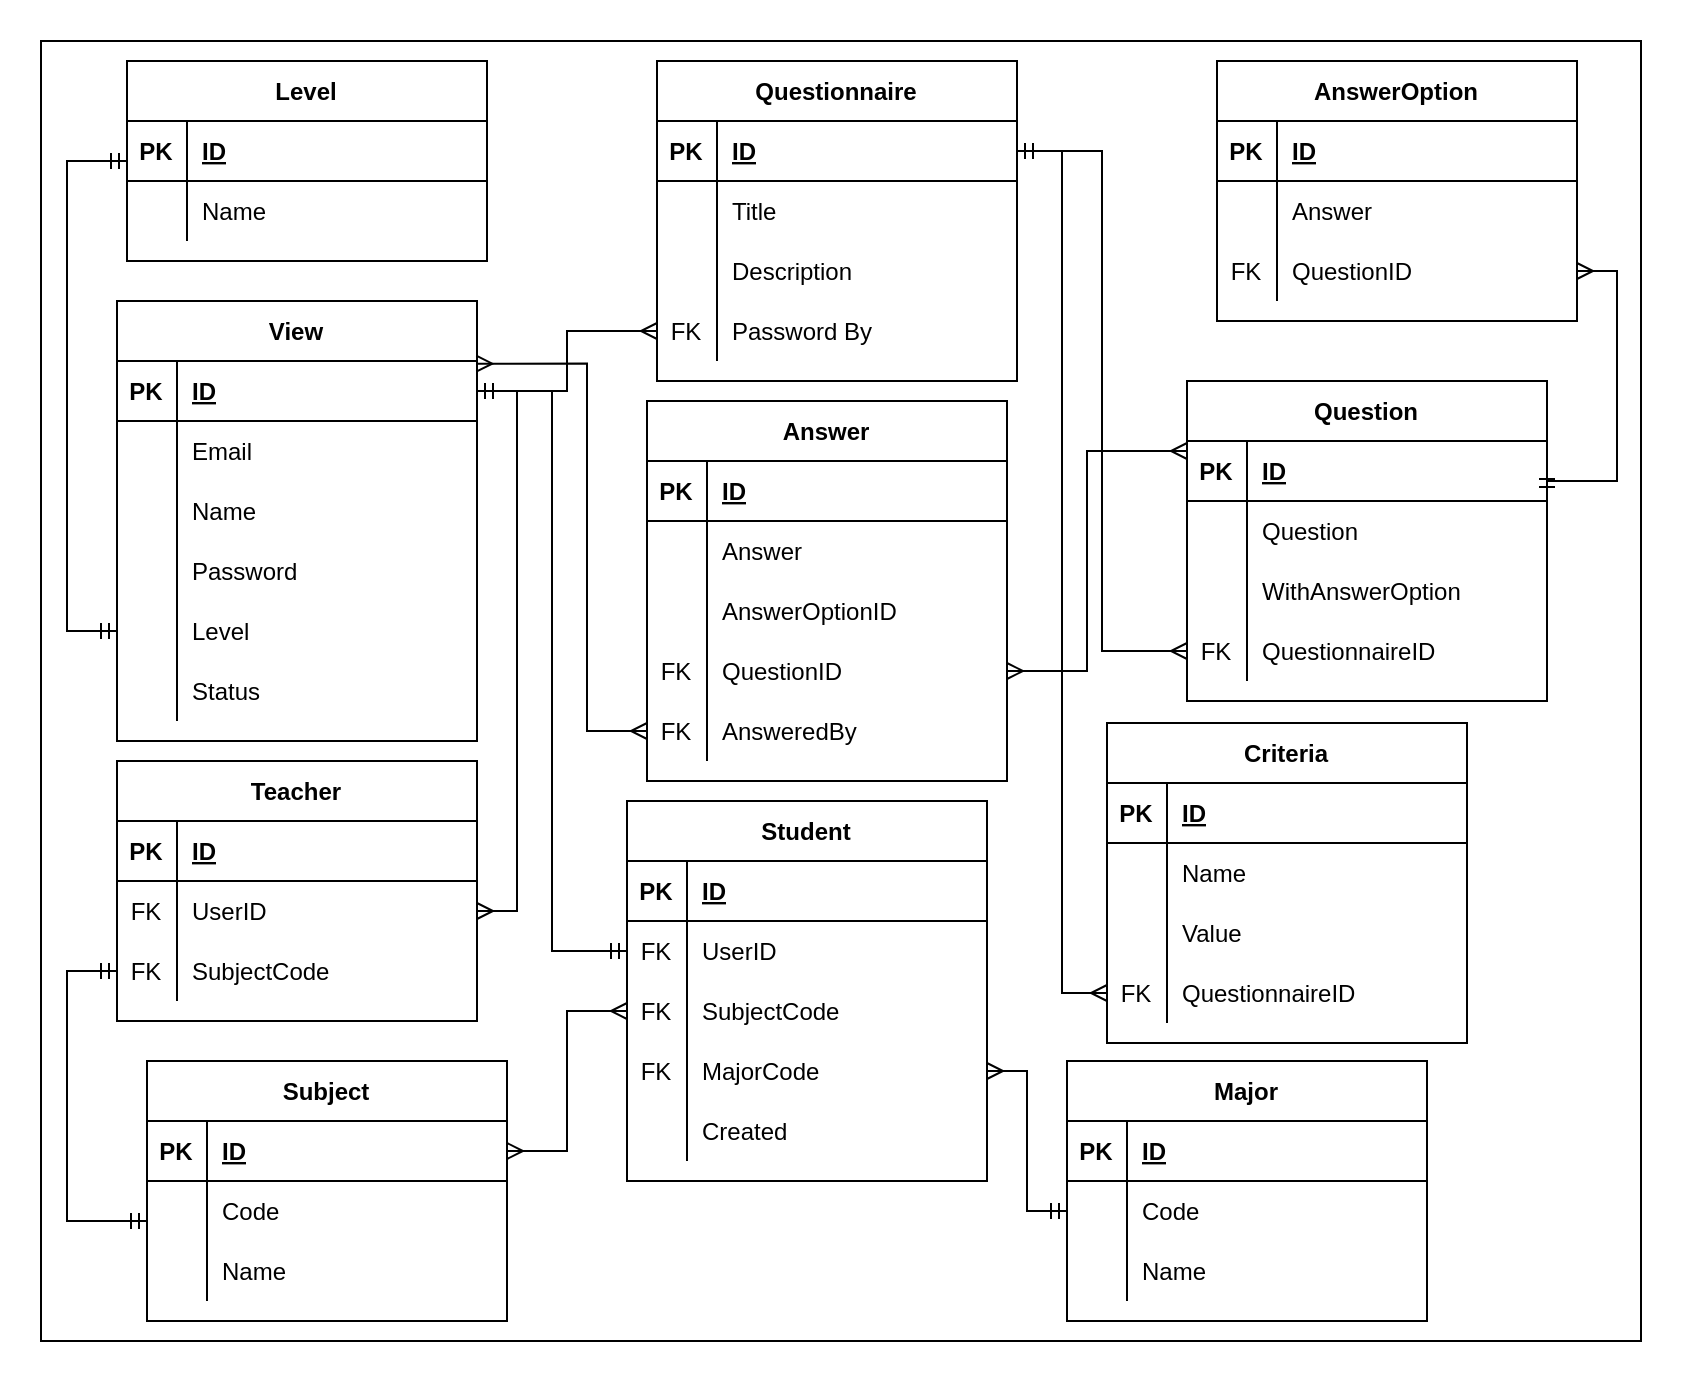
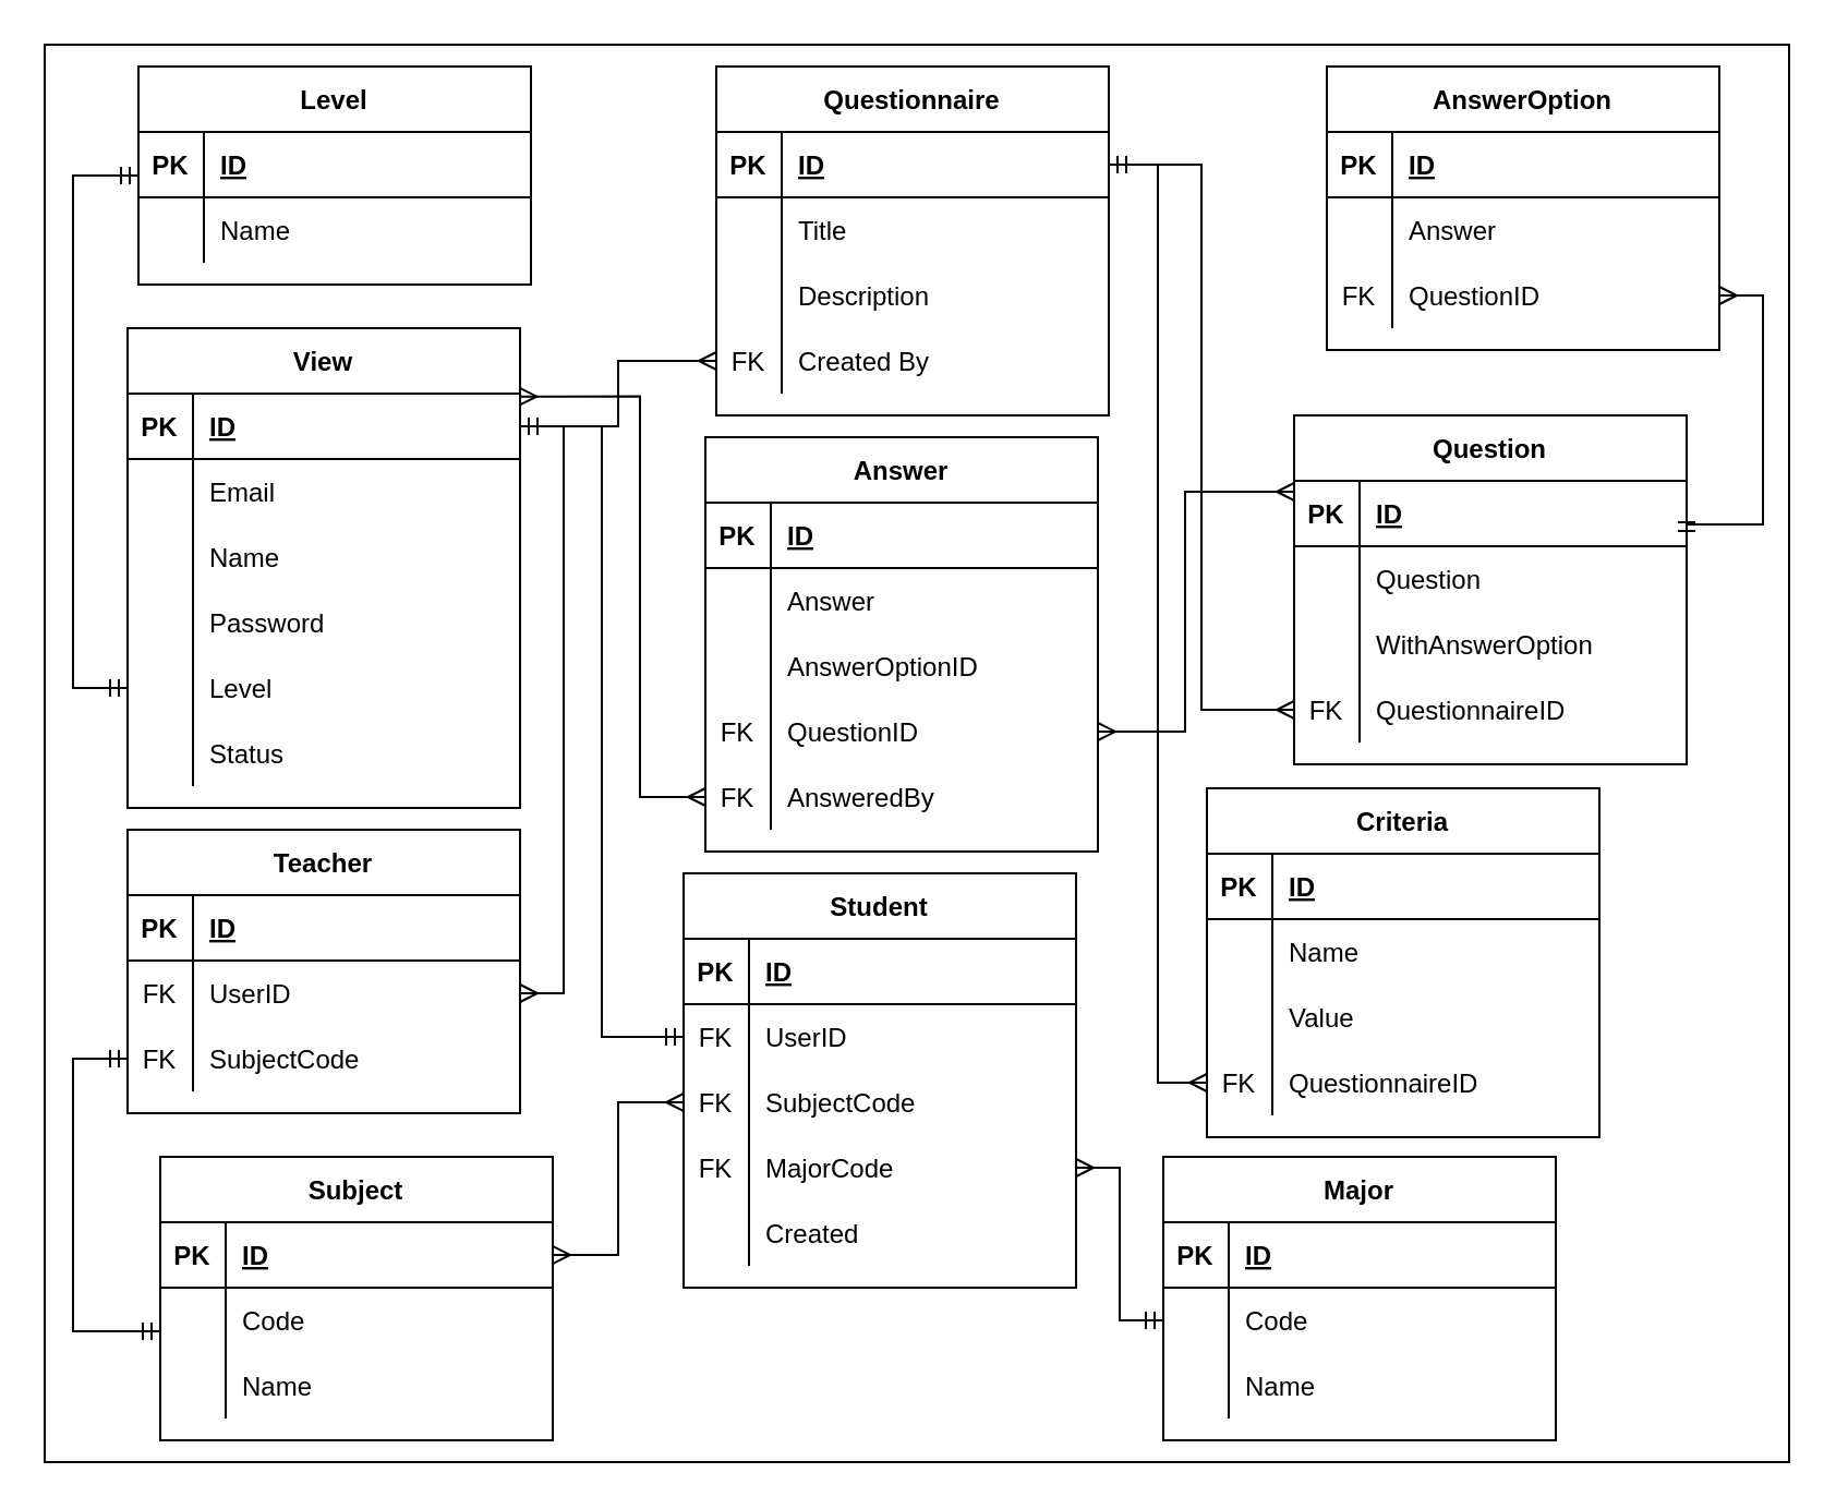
- <mxCell id="73" value="Password By" style="shape=partialRectangle;connectable=0;fillColor=none;top=0;left=0;bottom=0;right=0;align=left;spacingLeft=6;overflow=hidden;" parent="71" vertex="1"><mxGeometry x="30" width="150" height="30" as="geometry"><mxRectangle width="150" height="30" as="alternateBounds" /></mxGeometry></mxCell>
+ <mxCell id="73" value="Created By" style="shape=partialRectangle;connectable=0;fillColor=none;top=0;left=0;bottom=0;right=0;align=left;spacingLeft=6;overflow=hidden;" parent="71" vertex="1"><mxGeometry x="30" width="150" height="30" as="geometry"><mxRectangle width="150" height="30" as="alternateBounds" /></mxGeometry></mxCell>
